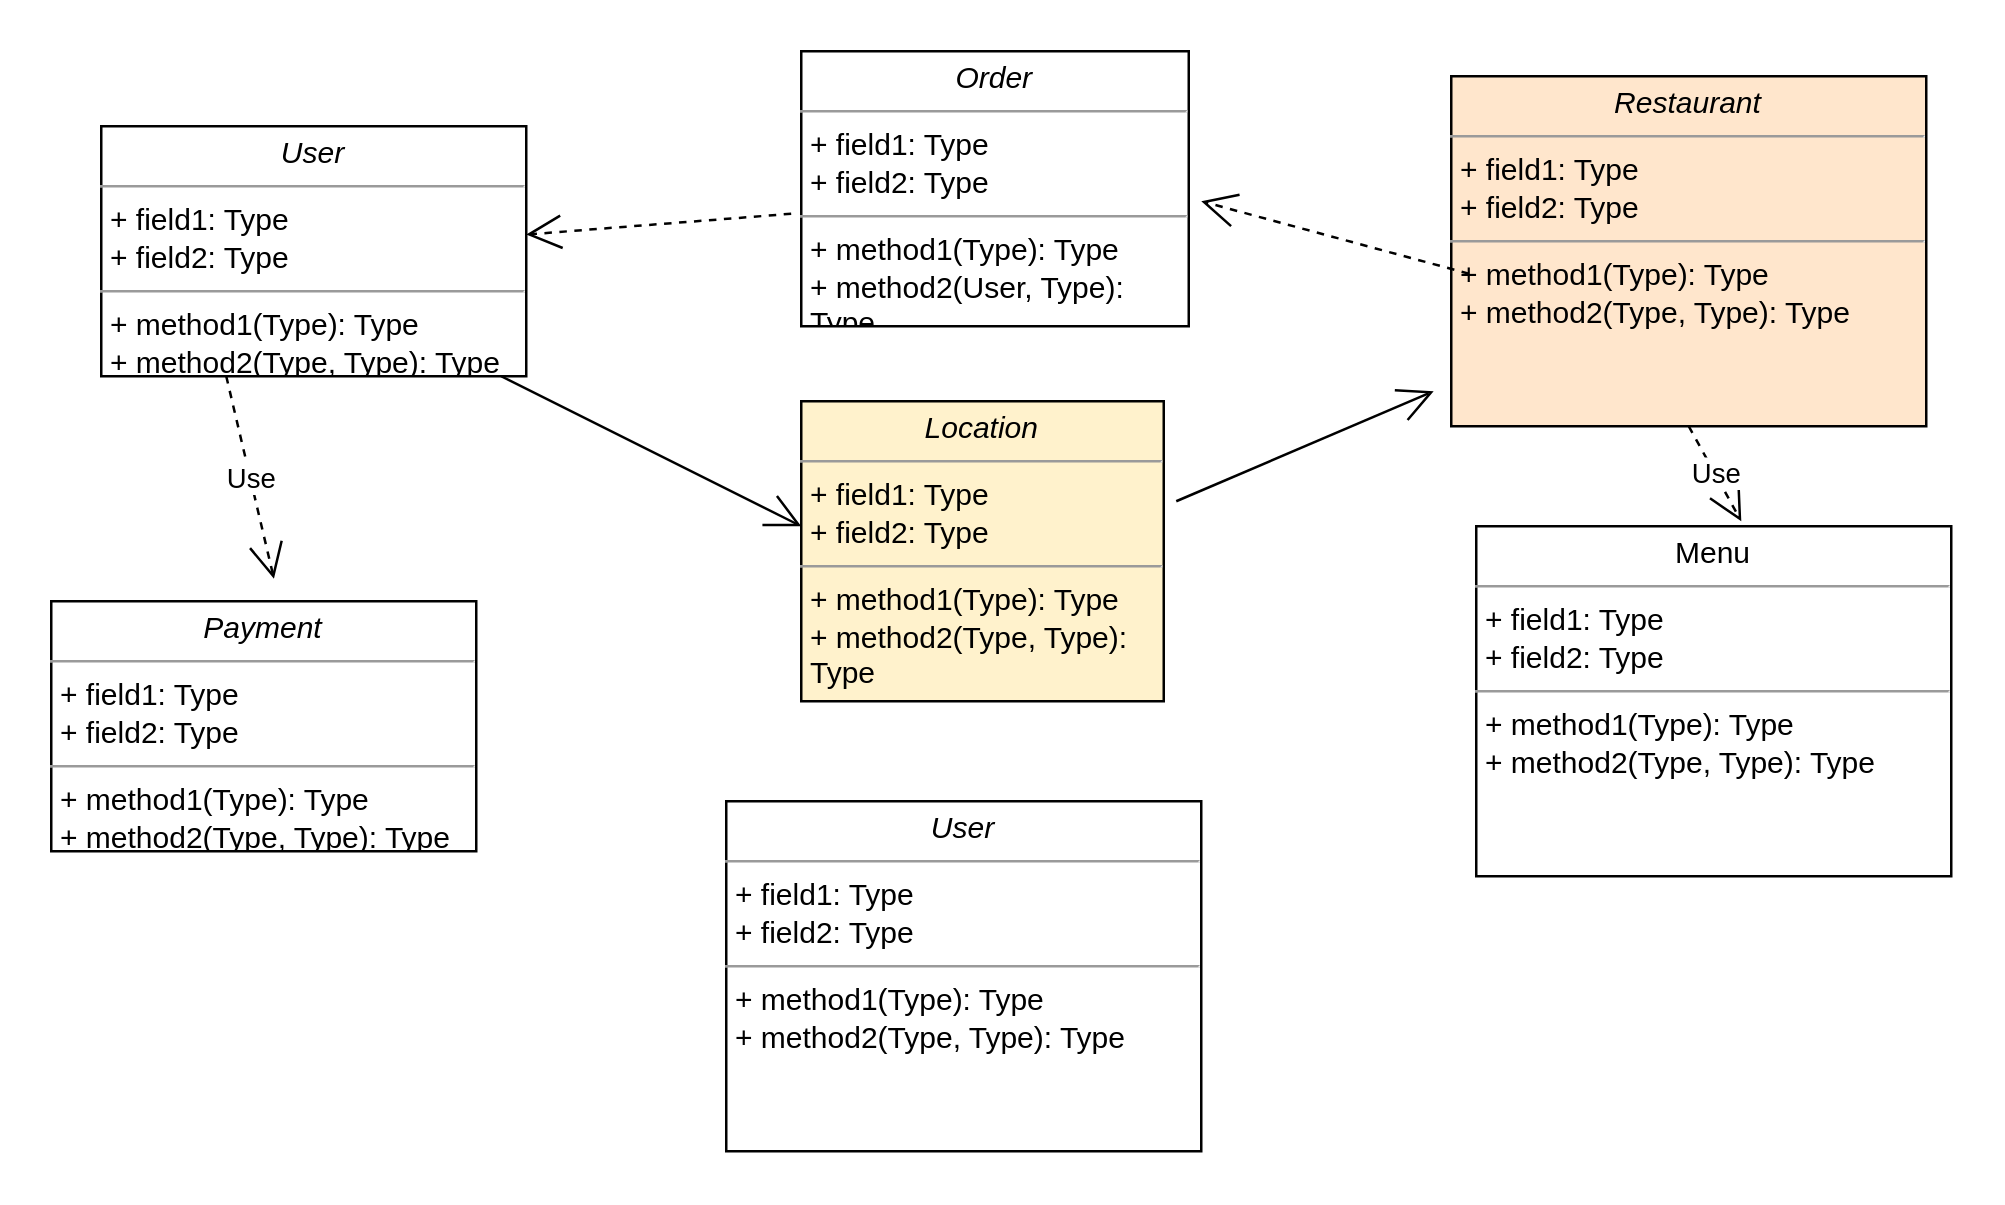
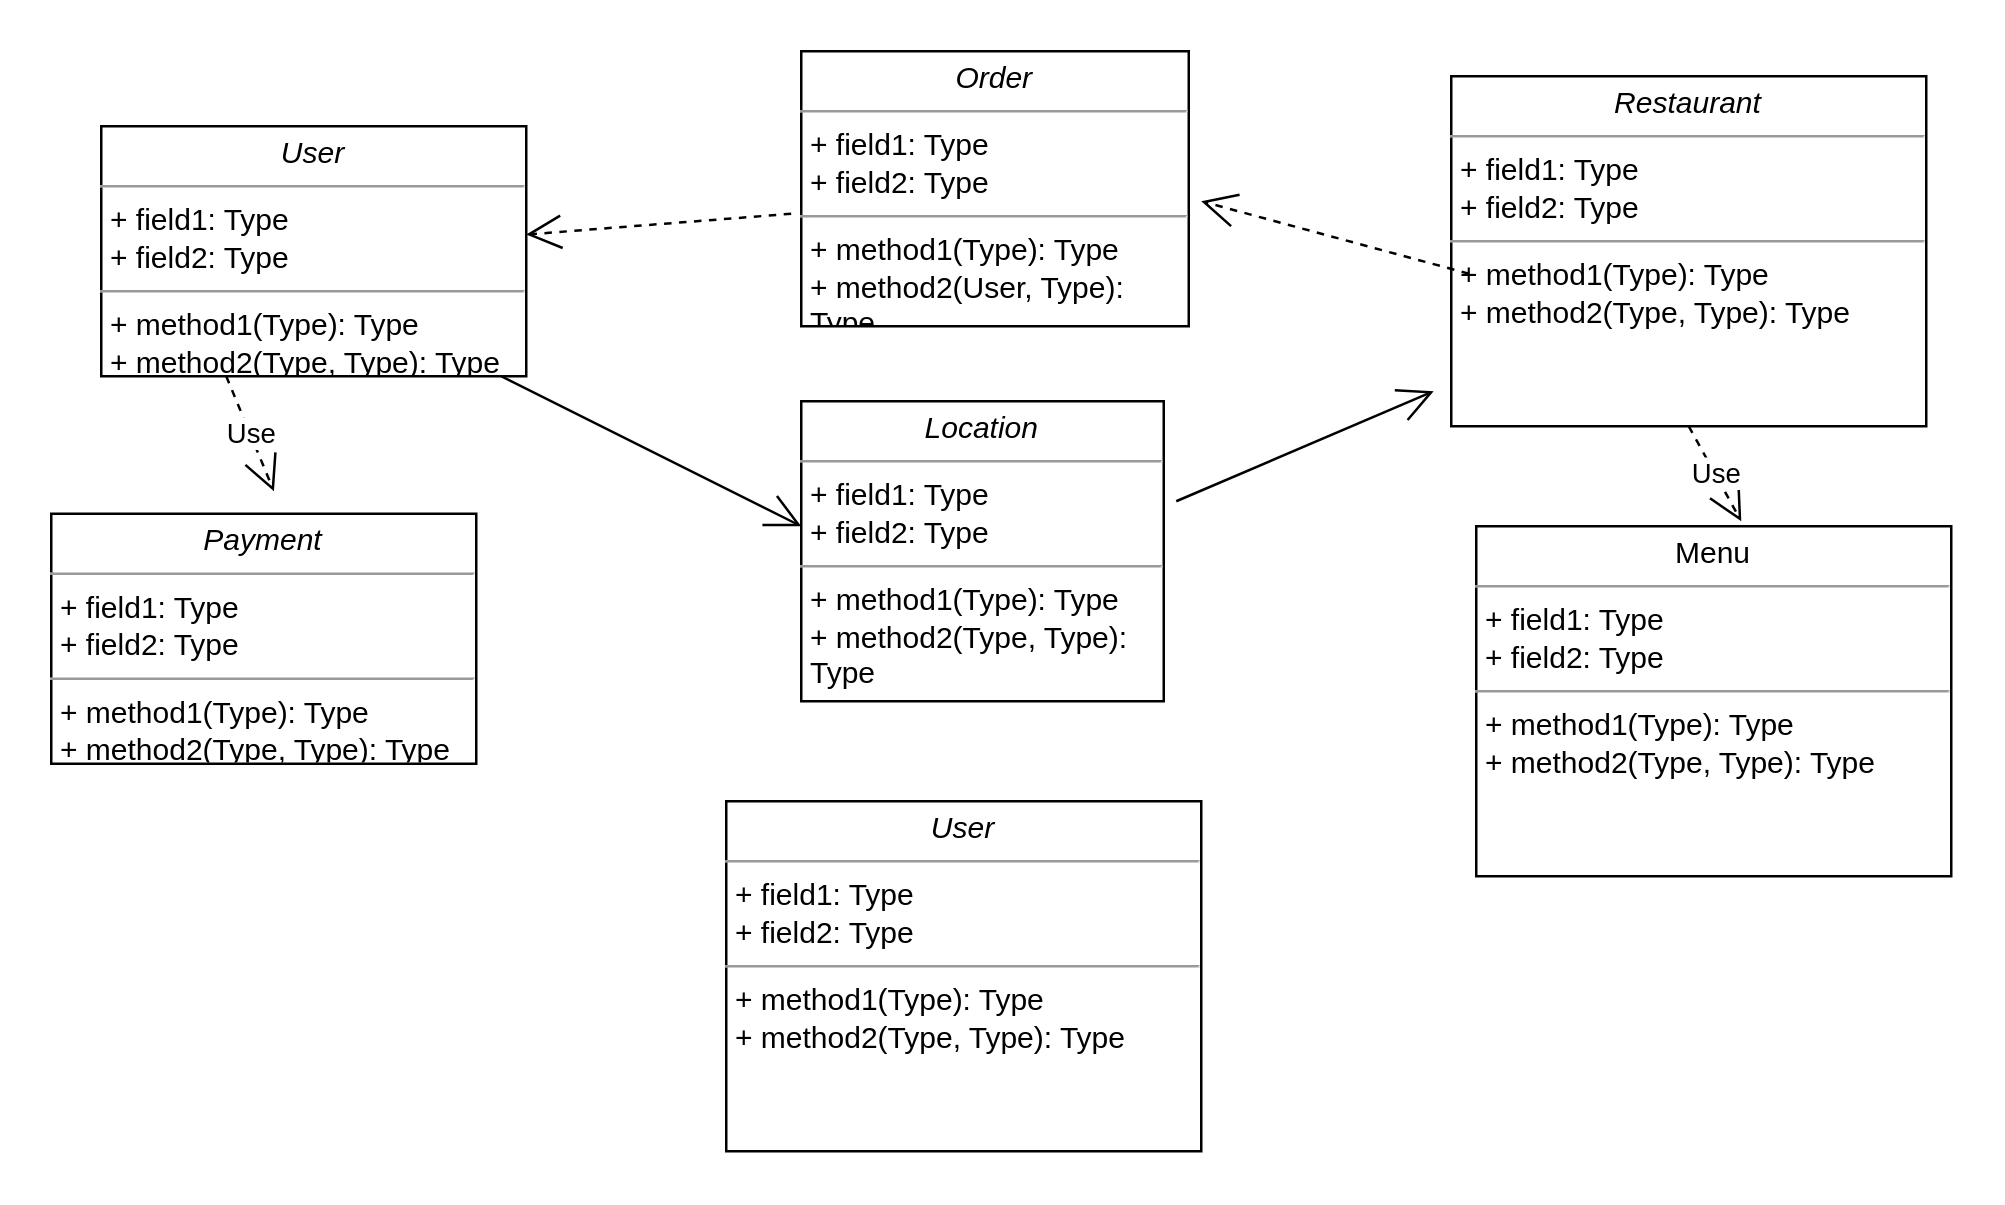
- <mxCell id="4" value="&lt;p style=&quot;margin:0px;margin-top:4px;text-align:center;&quot;&gt;&lt;i&gt;Restaurant&lt;/i&gt;&lt;/p&gt;&lt;hr size=&quot;1&quot;&gt;&lt;p style=&quot;margin:0px;margin-left:4px;&quot;&gt;+ field1: Type&lt;br&gt;+ field2: Type&lt;/p&gt;&lt;hr size=&quot;1&quot;&gt;&lt;p style=&quot;margin:0px;margin-left:4px;&quot;&gt;+ method1(Type): Type&lt;br&gt;+ method2(Type, Type): Type&lt;/p&gt;" style="verticalAlign=top;align=left;overflow=fill;fontSize=12;fontFamily=Helvetica;html=1;whiteSpace=wrap;fillColor=#ffe6cc;" vertex="1" parent="1"><mxGeometry x="580" y="30" width="190" height="140" as="geometry" /></mxCell>
+ <mxCell id="4" value="&lt;p style=&quot;margin:0px;margin-top:4px;text-align:center;&quot;&gt;&lt;i&gt;Restaurant&lt;/i&gt;&lt;/p&gt;&lt;hr size=&quot;1&quot;&gt;&lt;p style=&quot;margin:0px;margin-left:4px;&quot;&gt;+ field1: Type&lt;br&gt;+ field2: Type&lt;/p&gt;&lt;hr size=&quot;1&quot;&gt;&lt;p style=&quot;margin:0px;margin-left:4px;&quot;&gt;+ method1(Type): Type&lt;br&gt;+ method2(Type, Type): Type&lt;/p&gt;" style="verticalAlign=top;align=left;overflow=fill;fontSize=12;fontFamily=Helvetica;html=1;whiteSpace=wrap;" vertex="1" parent="1"><mxGeometry x="580" y="30" width="190" height="140" as="geometry" /></mxCell>
- <mxCell id="6" value="&lt;p style=&quot;margin:0px;margin-top:4px;text-align:center;&quot;&gt;&lt;i&gt;Location&lt;/i&gt;&lt;/p&gt;&lt;hr size=&quot;1&quot;&gt;&lt;p style=&quot;margin:0px;margin-left:4px;&quot;&gt;+ field1: Type&lt;br&gt;+ field2: Type&lt;/p&gt;&lt;hr size=&quot;1&quot;&gt;&lt;p style=&quot;margin:0px;margin-left:4px;&quot;&gt;+ method1(Type): Type&lt;br&gt;+ method2(Type, Type): Type&lt;/p&gt;" style="verticalAlign=top;align=left;overflow=fill;fontSize=12;fontFamily=Helvetica;html=1;whiteSpace=wrap;fillColor=#fff2cc;" vertex="1" parent="1"><mxGeometry x="320" y="160" width="145" height="120" as="geometry" /></mxCell>
+ <mxCell id="6" value="&lt;p style=&quot;margin:0px;margin-top:4px;text-align:center;&quot;&gt;&lt;i&gt;Location&lt;/i&gt;&lt;/p&gt;&lt;hr size=&quot;1&quot;&gt;&lt;p style=&quot;margin:0px;margin-left:4px;&quot;&gt;+ field1: Type&lt;br&gt;+ field2: Type&lt;/p&gt;&lt;hr size=&quot;1&quot;&gt;&lt;p style=&quot;margin:0px;margin-left:4px;&quot;&gt;+ method1(Type): Type&lt;br&gt;+ method2(Type, Type): Type&lt;/p&gt;" style="verticalAlign=top;align=left;overflow=fill;fontSize=12;fontFamily=Helvetica;html=1;whiteSpace=wrap;" vertex="1" parent="1"><mxGeometry x="320" y="160" width="145" height="120" as="geometry" /></mxCell>
- <mxCell id="3" value="&lt;p style=&quot;margin:0px;margin-top:4px;text-align:center;&quot;&gt;&lt;i&gt;Payment&lt;/i&gt;&lt;/p&gt;&lt;hr size=&quot;1&quot;&gt;&lt;p style=&quot;margin:0px;margin-left:4px;&quot;&gt;+ field1: Type&lt;br&gt;+ field2: Type&lt;/p&gt;&lt;hr size=&quot;1&quot;&gt;&lt;p style=&quot;margin:0px;margin-left:4px;&quot;&gt;+ method1(Type): Type&lt;br&gt;+ method2(Type, Type): Type&lt;/p&gt;" style="verticalAlign=top;align=left;overflow=fill;fontSize=12;fontFamily=Helvetica;html=1;whiteSpace=wrap;" vertex="1" parent="1"><mxGeometry x="20" y="240" width="170" height="100" as="geometry" /></mxCell>
+ <mxCell id="3" value="&lt;p style=&quot;margin:0px;margin-top:4px;text-align:center;&quot;&gt;&lt;i&gt;Payment&lt;/i&gt;&lt;/p&gt;&lt;hr size=&quot;1&quot;&gt;&lt;p style=&quot;margin:0px;margin-left:4px;&quot;&gt;+ field1: Type&lt;br&gt;+ field2: Type&lt;/p&gt;&lt;hr size=&quot;1&quot;&gt;&lt;p style=&quot;margin:0px;margin-left:4px;&quot;&gt;+ method1(Type): Type&lt;br&gt;+ method2(Type, Type): Type&lt;/p&gt;" style="verticalAlign=top;align=left;overflow=fill;fontSize=12;fontFamily=Helvetica;html=1;whiteSpace=wrap;" vertex="1" parent="1"><mxGeometry x="20" y="205" width="170" height="100" as="geometry" /></mxCell>
